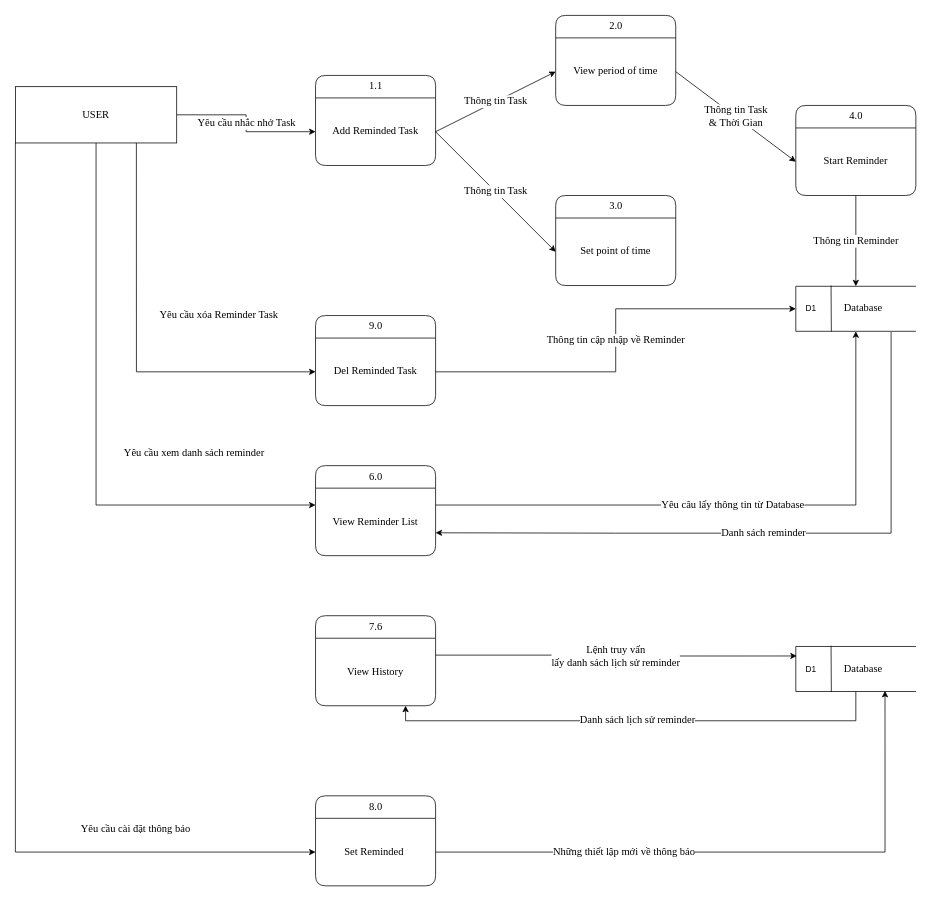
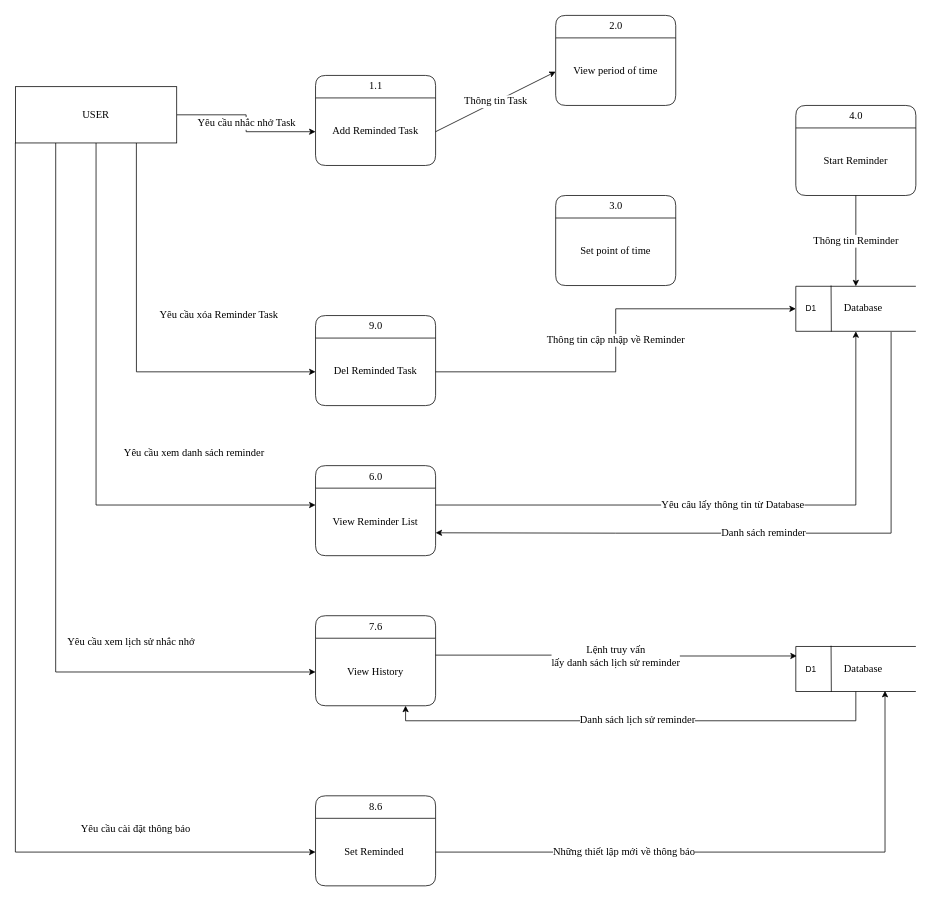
- <mxCell id="18" value="Thông tin Task&lt;br&gt;&amp;amp; Thời Gian" style="endArrow=classic;html=1;fontFamily=Verdana;fontSize=14;exitX=1;exitY=0.5;exitDx=0;exitDy=0;entryX=0;entryY=0.5;entryDx=0;entryDy=0;" parent="1" source="11" target="17" edge="1"><mxGeometry width="50" height="50" relative="1" as="geometry"><mxPoint x="690" y="210" as="sourcePoint" /><mxPoint x="990" y="180" as="targetPoint" /></mxGeometry></mxCell>
- <mxCell id="15" value="Thông tin Task" style="endArrow=classic;html=1;fontFamily=Verdana;fontSize=14;exitX=1;exitY=0.5;exitDx=0;exitDy=0;entryX=0;entryY=0.5;entryDx=0;entryDy=0;" parent="1" source="3" target="13" edge="1"><mxGeometry width="50" height="50" relative="1" as="geometry"><mxPoint x="720" y="210" as="sourcePoint" /><mxPoint x="770" y="160" as="targetPoint" /></mxGeometry></mxCell>
+ <mxCell id="8" value="Yêu cầu xem lịch sử nhắc nhở" style="edgeStyle=orthogonalEdgeStyle;rounded=0;orthogonalLoop=1;jettySize=auto;html=1;exitX=0.25;exitY=1;exitDx=0;exitDy=0;entryX=0;entryY=0.5;entryDx=0;entryDy=0;fontFamily=Verdana;fontSize=14;" parent="1" source="9" target="32" edge="1"><mxGeometry x="0.265" y="100" relative="1" as="geometry"><mxPoint as="offset" /></mxGeometry></mxCell>
- <mxCell id="39" value="8.0" style="swimlane;childLayout=stackLayout;horizontal=1;startSize=30;horizontalStack=0;rounded=1;fontSize=14;fontStyle=0;strokeWidth=1;resizeParent=0;resizeLast=1;shadow=0;dashed=0;align=center;html=1;fontFamily=Verdana;" parent="1" vertex="1"><mxGeometry x="420" y="1060" width="160" height="120" as="geometry" /></mxCell>
+ <mxCell id="39" value="8.6" style="swimlane;childLayout=stackLayout;horizontal=1;startSize=30;horizontalStack=0;rounded=1;fontSize=14;fontStyle=0;strokeWidth=1;resizeParent=0;resizeLast=1;shadow=0;dashed=0;align=center;html=1;fontFamily=Verdana;" parent="1" vertex="1"><mxGeometry x="420" y="1060" width="160" height="120" as="geometry" /></mxCell>
